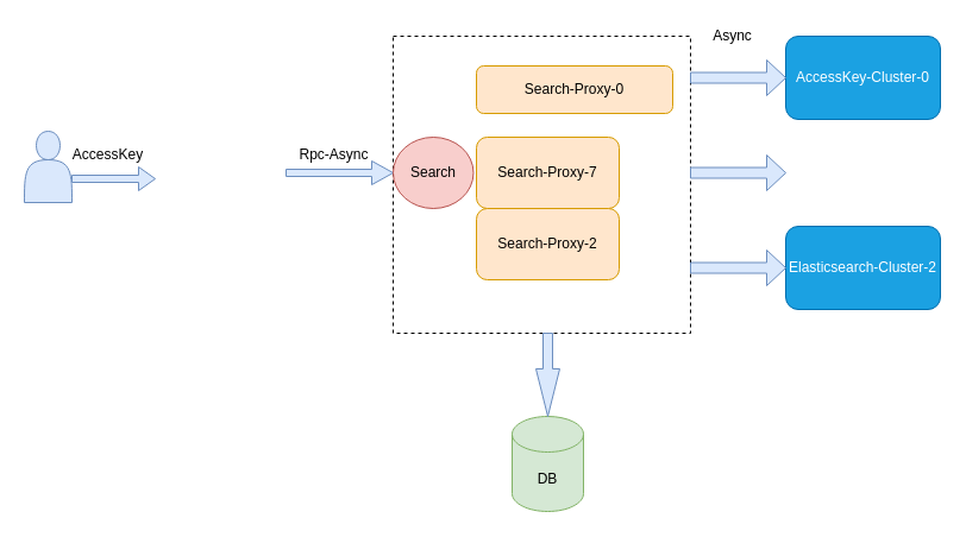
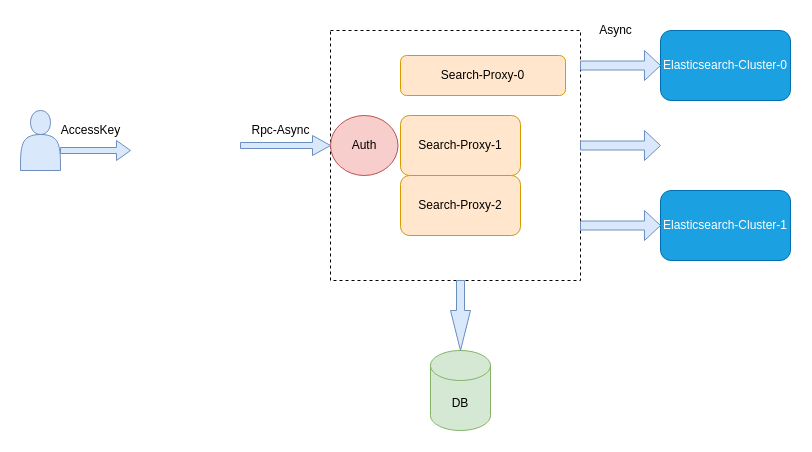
- <mxCell id="8" value="AccessKey-Cluster-0" style="rounded=1;whiteSpace=wrap;html=1;fillColor=#1ba1e2;strokeColor=#006EAF;fontColor=#ffffff;" vertex="1" parent="1"><mxGeometry x="660" y="30" width="130" height="70" as="geometry" /></mxCell>
+ <mxCell id="8" value="Elasticsearch-Cluster-0" style="rounded=1;whiteSpace=wrap;html=1;fillColor=#1ba1e2;strokeColor=#006EAF;fontColor=#ffffff;" vertex="1" parent="1"><mxGeometry x="660" y="30" width="130" height="70" as="geometry" /></mxCell>
- <mxCell id="19" value="Search" style="ellipse;whiteSpace=wrap;html=1;fillColor=#f8cecc;strokeColor=#b85450;" vertex="1" parent="1"><mxGeometry x="330" y="115" width="67.5" height="60" as="geometry" /></mxCell>
+ <mxCell id="19" value="Auth" style="ellipse;whiteSpace=wrap;html=1;fillColor=#f8cecc;strokeColor=#b85450;" vertex="1" parent="1"><mxGeometry x="330" y="115" width="67.5" height="60" as="geometry" /></mxCell>
- <mxCell id="5" value="Search-Proxy-7" style="rounded=1;whiteSpace=wrap;html=1;fillColor=#ffe6cc;strokeColor=#d79b00;" vertex="1" parent="1"><mxGeometry x="400" y="115" width="120" height="60" as="geometry" /></mxCell>
+ <mxCell id="5" value="Search-Proxy-1" style="rounded=1;whiteSpace=wrap;html=1;fillColor=#ffe6cc;strokeColor=#d79b00;" vertex="1" parent="1"><mxGeometry x="400" y="115" width="120" height="60" as="geometry" /></mxCell>
- <mxCell id="9" value="Elasticsearch-Cluster-2" style="rounded=1;whiteSpace=wrap;html=1;fillColor=#1ba1e2;strokeColor=#006EAF;fontColor=#ffffff;" vertex="1" parent="1"><mxGeometry x="660" y="190" width="130" height="70" as="geometry" /></mxCell>
+ <mxCell id="9" value="Elasticsearch-Cluster-1" style="rounded=1;whiteSpace=wrap;html=1;fillColor=#1ba1e2;strokeColor=#006EAF;fontColor=#ffffff;" vertex="1" parent="1"><mxGeometry x="660" y="190" width="130" height="70" as="geometry" /></mxCell>
